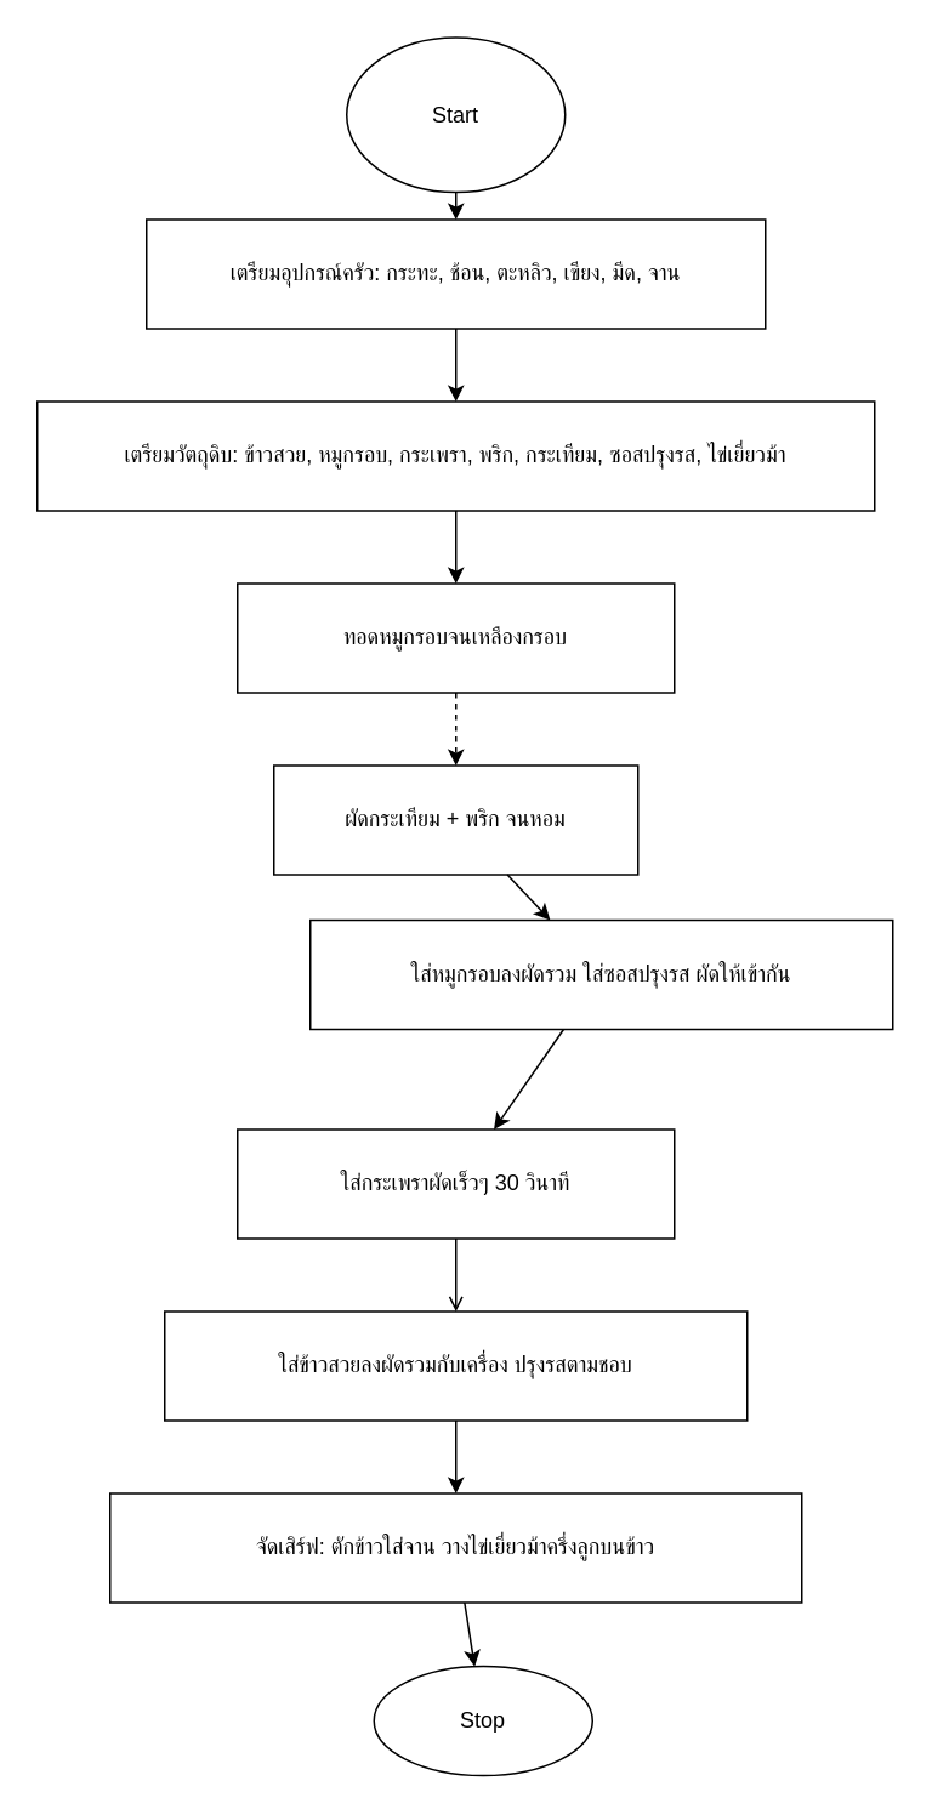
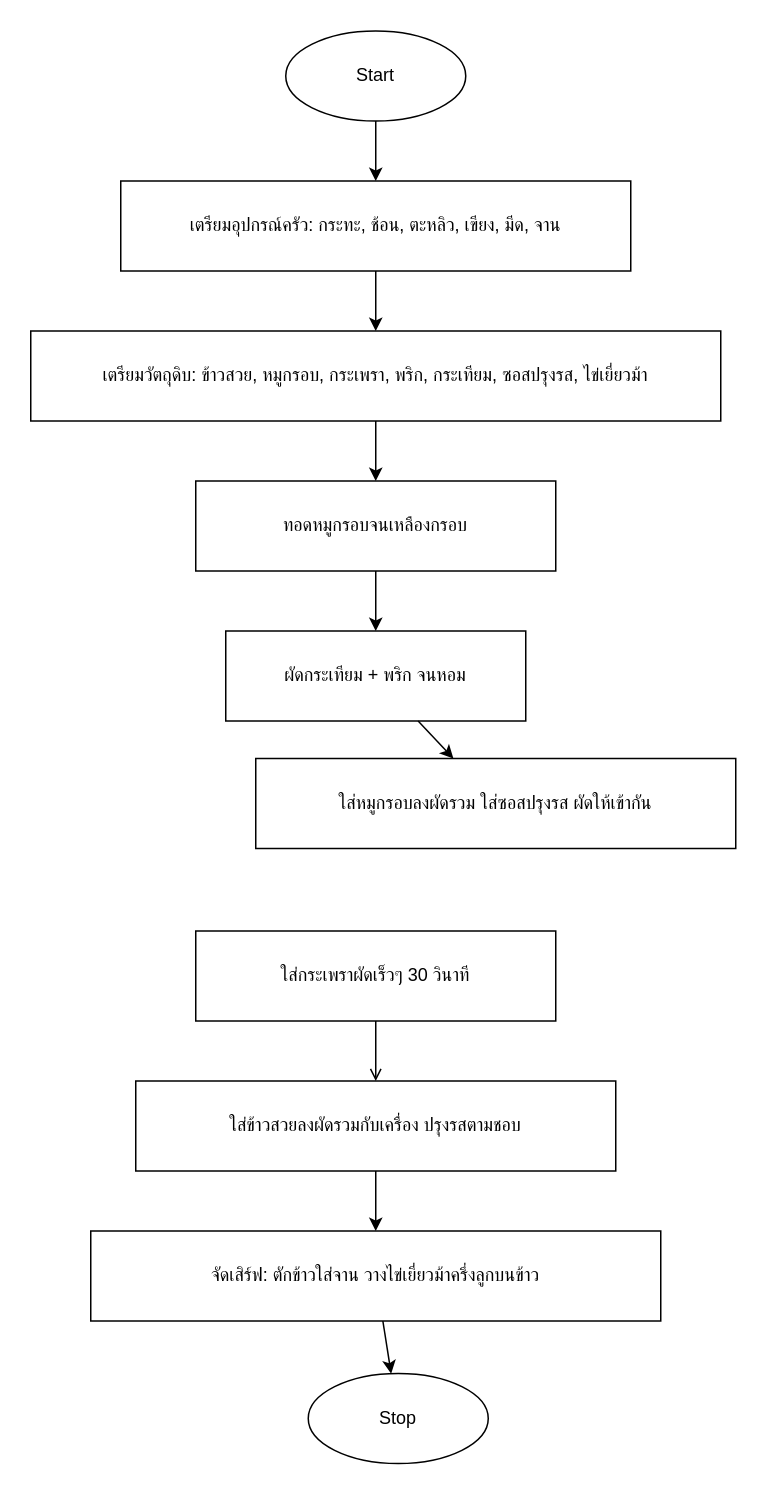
- <mxCell id="2" value="Start" style="ellipse;whiteSpace=wrap;html=1;" vertex="1" parent="1"><mxGeometry x="190" y="20" width="120" height="85" as="geometry" /></mxCell>
+ <mxCell id="2" value="Start" style="ellipse;whiteSpace=wrap;html=1;" vertex="1" parent="1"><mxGeometry x="190" y="20" width="120" height="60" as="geometry" /></mxCell>
- <mxCell id="15" edge="1" parent="1" source="5" target="6" style="dashed=1;"><mxGeometry relative="1" as="geometry" /></mxCell>
+ <mxCell id="15" edge="1" parent="1" source="5" target="6"><mxGeometry relative="1" as="geometry" /></mxCell>
- <mxCell id="17" edge="1" parent="1" source="7" target="8"><mxGeometry relative="1" as="geometry" /></mxCell>
